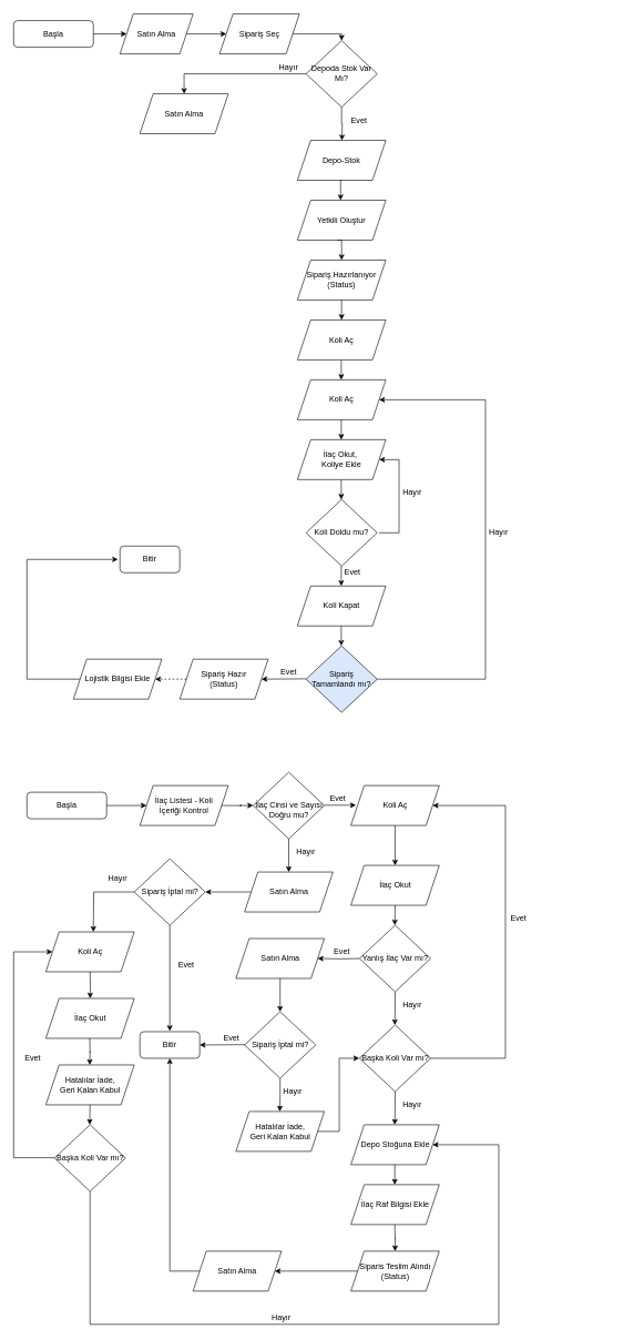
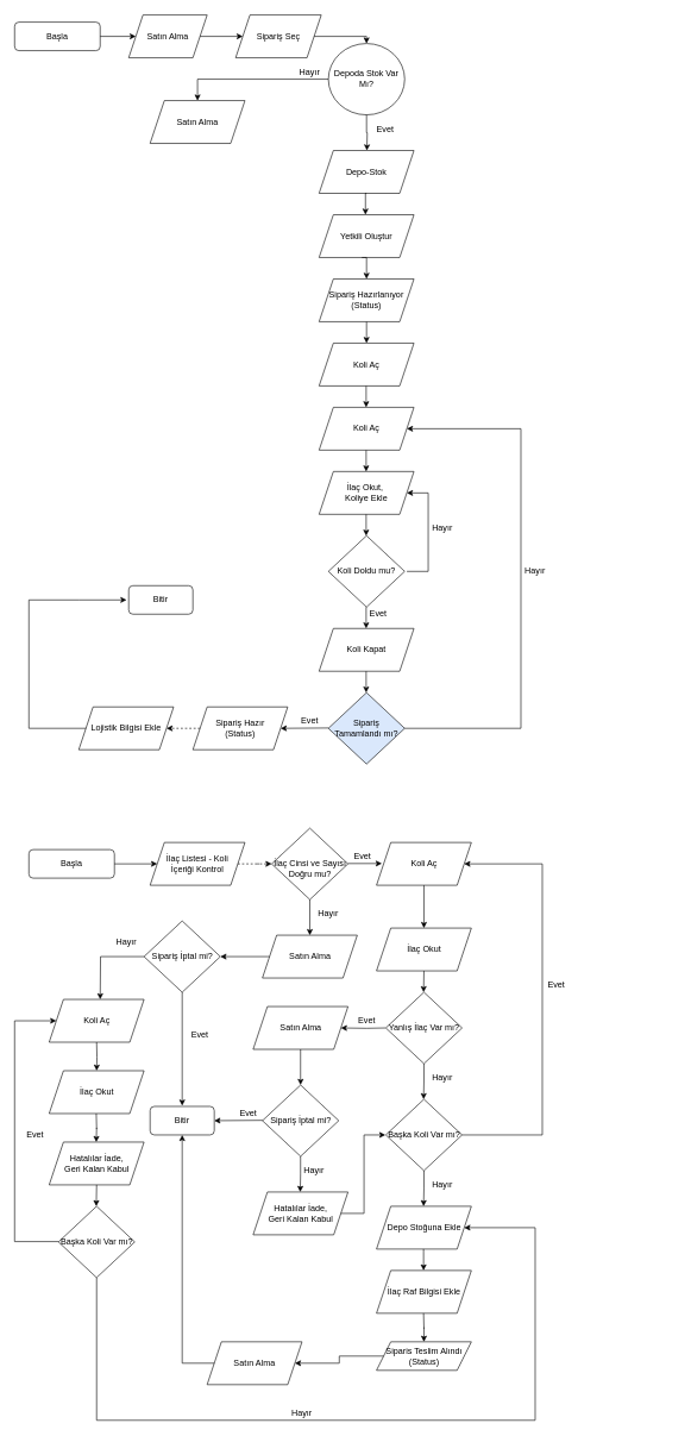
- <mxCell id="9" value="Depoda Stok Var Mı?" style="rhombus;whiteSpace=wrap;html=1;" vertex="1" parent="1"><mxGeometry x="460" y="60" width="107" height="100" as="geometry" /></mxCell>
+ <mxCell id="9" value="Depoda Stok Var Mı?" style="ellipse;whiteSpace=wrap;html=1;" vertex="1" parent="1"><mxGeometry x="460" y="60" width="107" height="100" as="geometry" /></mxCell>
- <mxCell id="48" style="edgeStyle=orthogonalEdgeStyle;rounded=0;orthogonalLoop=1;jettySize=auto;html=1;exitX=1;exitY=0.5;exitDx=0;exitDy=0;entryX=0;entryY=0.5;entryDx=0;entryDy=0;" edge="1" parent="1" source="47" target="49"><mxGeometry relative="1" as="geometry"><mxPoint x="360" y="1209.5" as="sourcePoint" /><mxPoint x="387" y="1210" as="targetPoint" /><Array as="points" /></mxGeometry></mxCell>
+ <mxCell id="48" style="edgeStyle=orthogonalEdgeStyle;rounded=0;orthogonalLoop=1;jettySize=auto;html=1;exitX=1;exitY=0.5;exitDx=0;exitDy=0;entryX=0;entryY=0.5;entryDx=0;entryDy=0;dashed=1;" edge="1" parent="1" source="47" target="49"><mxGeometry relative="1" as="geometry"><mxPoint x="360" y="1209.5" as="sourcePoint" /><mxPoint x="387" y="1210" as="targetPoint" /><Array as="points" /></mxGeometry></mxCell>
- <mxCell id="67" value="Siparis Teslim Alındı&lt;br&gt;(Status)" style="shape=parallelogram;perimeter=parallelogramPerimeter;whiteSpace=wrap;html=1;fixedSize=1;" vertex="1" parent="1"><mxGeometry x="527.5" y="1880" width="133" height="60" as="geometry" /></mxCell>
+ <mxCell id="67" value="Siparis Teslim Alındı&lt;br&gt;(Status)" style="shape=parallelogram;perimeter=parallelogramPerimeter;whiteSpace=wrap;html=1;fixedSize=1;" vertex="1" parent="1"><mxGeometry x="527.5" y="1880" width="133" height="40" as="geometry" /></mxCell>
